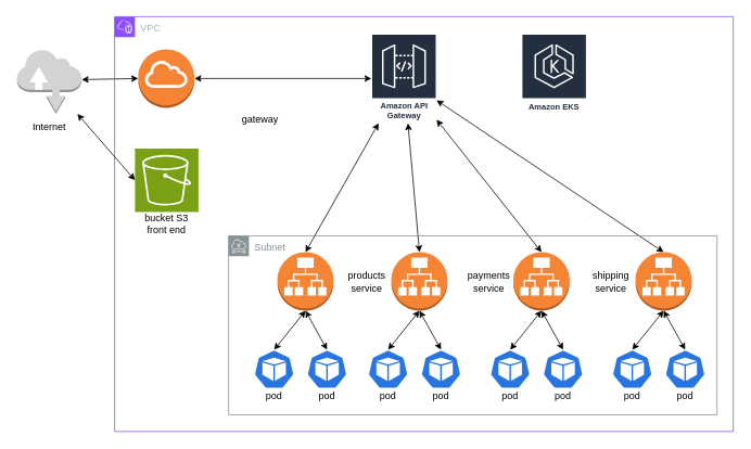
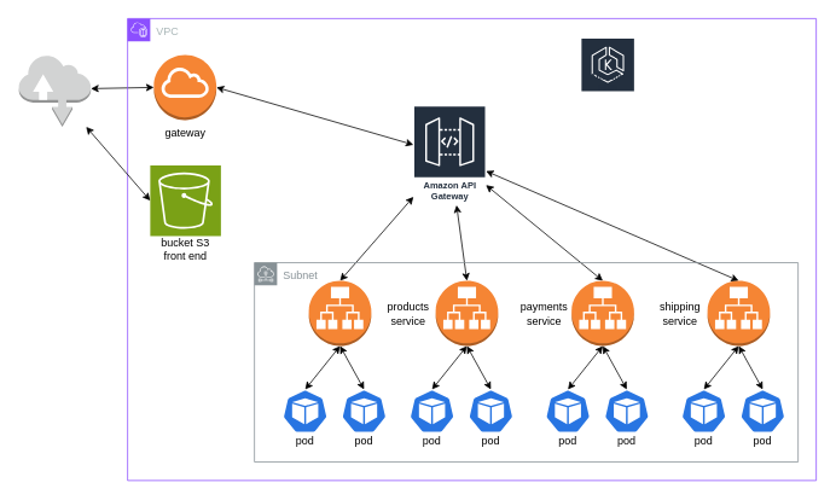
- <mxCell id="19" value="Amazon EKS" style="sketch=0;outlineConnect=0;fontColor=#232F3E;gradientColor=none;strokeColor=#ffffff;fillColor=#232F3E;dashed=0;verticalLabelPosition=middle;verticalAlign=bottom;align=center;html=1;whiteSpace=wrap;fontSize=10;fontStyle=1;spacing=3;shape=mxgraph.aws4.productIcon;prIcon=mxgraph.aws4.eks;" vertex="1" parent="1"><mxGeometry x="640" y="41" width="80" height="100" as="geometry" /></mxCell>
+ <mxCell id="19" value="Amazon EKS" style="sketch=0;outlineConnect=0;fontColor=#232F3E;gradientColor=none;strokeColor=#ffffff;fillColor=#232F3E;dashed=0;verticalLabelPosition=middle;verticalAlign=bottom;align=center;html=1;whiteSpace=wrap;fontSize=10;fontStyle=1;spacing=3;shape=mxgraph.aws4.productIcon;prIcon=mxgraph.aws4.eks;" vertex="1" parent="1"><mxGeometry x="640" y="41" width="60" height="65" as="geometry" /></mxCell>
- <mxCell id="20" value="Amazon API Gateway" style="sketch=0;outlineConnect=0;fontColor=#232F3E;gradientColor=none;strokeColor=#ffffff;fillColor=#232F3E;dashed=0;verticalLabelPosition=middle;verticalAlign=bottom;align=center;html=1;whiteSpace=wrap;fontSize=10;fontStyle=1;spacing=3;shape=mxgraph.aws4.productIcon;prIcon=mxgraph.aws4.api_gateway;movable=1;resizable=1;rotatable=1;deletable=1;editable=1;locked=0;connectable=1;" vertex="1" parent="1"><mxGeometry x="455.5" y="41" width="80" height="110" as="geometry" /></mxCell>
+ <mxCell id="20" value="Amazon API Gateway" style="sketch=0;outlineConnect=0;fontColor=#232F3E;gradientColor=none;strokeColor=#ffffff;fillColor=#232F3E;dashed=0;verticalLabelPosition=middle;verticalAlign=bottom;align=center;html=1;whiteSpace=wrap;fontSize=10;fontStyle=1;spacing=3;shape=mxgraph.aws4.productIcon;prIcon=mxgraph.aws4.api_gateway;movable=1;resizable=1;rotatable=1;deletable=1;editable=1;locked=0;connectable=1;" vertex="1" parent="1"><mxGeometry x="455.5" y="116" width="80" height="110" as="geometry" /></mxCell>
- <mxCell id="18" value="gateway" style="text;html=1;align=center;verticalAlign=middle;whiteSpace=wrap;rounded=0;" vertex="1" parent="1"><mxGeometry x="289" y="132" width="60" height="30" as="geometry" /></mxCell>
+ <mxCell id="18" value="gateway" style="text;html=1;align=center;verticalAlign=middle;whiteSpace=wrap;rounded=0;" vertex="1" parent="1"><mxGeometry x="174" y="132" width="60" height="30" as="geometry" /></mxCell>
- <mxCell id="27" value="Internet" style="text;html=1;align=center;verticalAlign=middle;whiteSpace=wrap;rounded=0;" vertex="1" parent="1"><mxGeometry x="29.75" y="141" width="60" height="30" as="geometry" /></mxCell>
